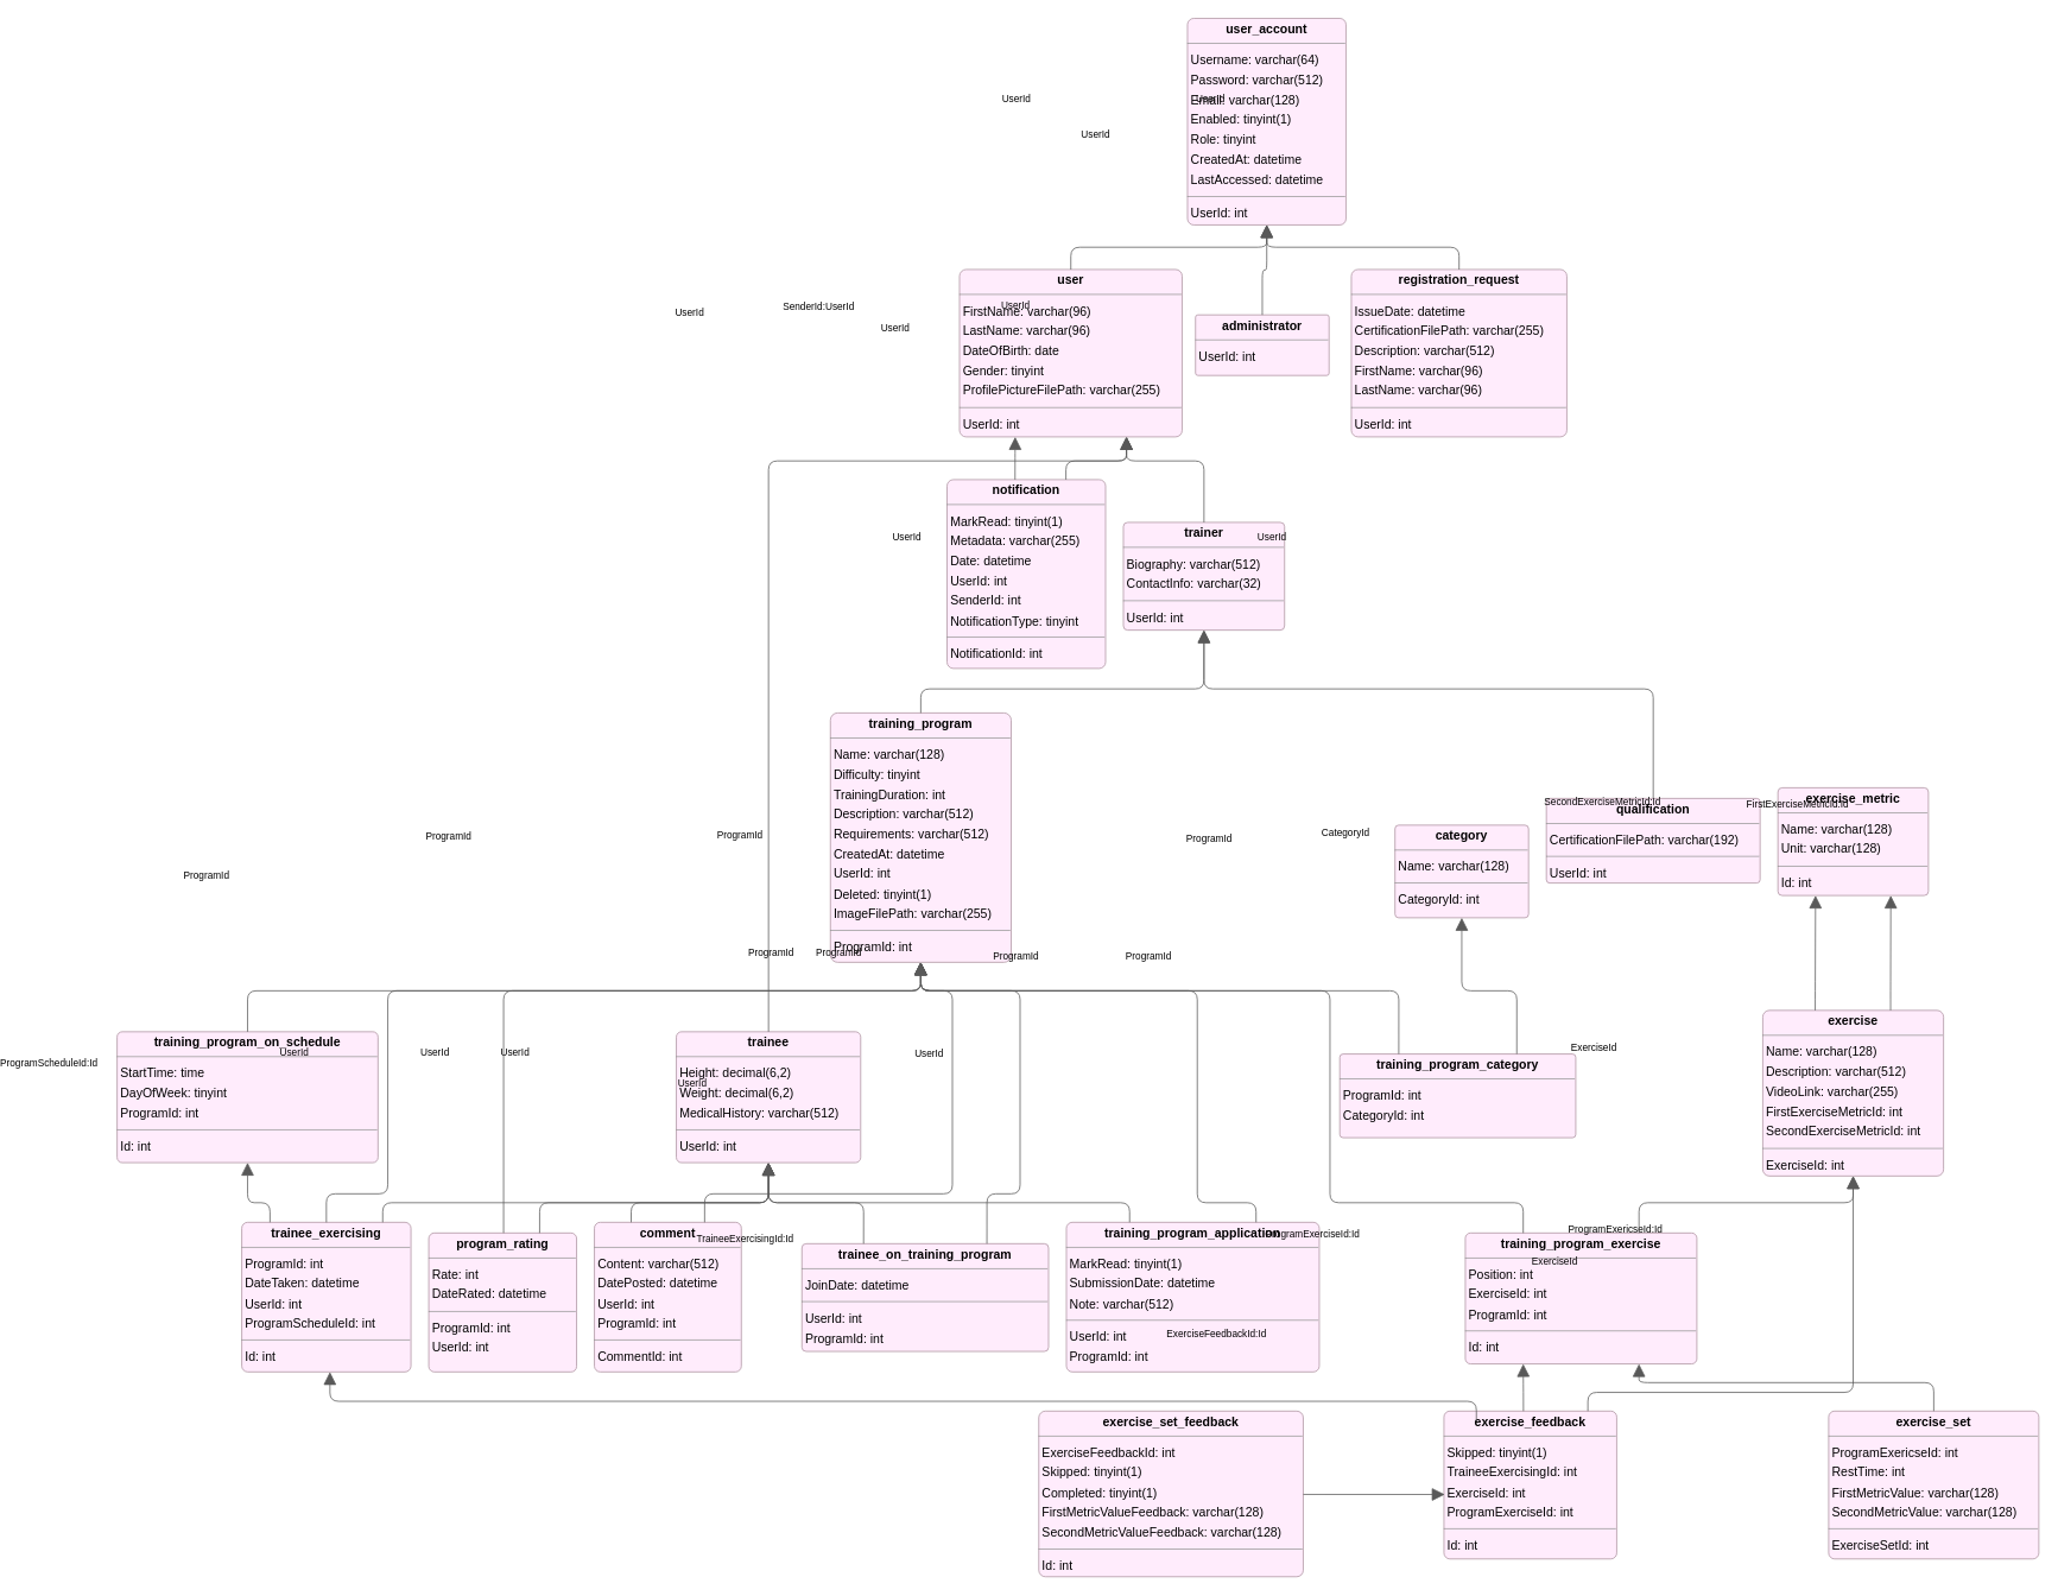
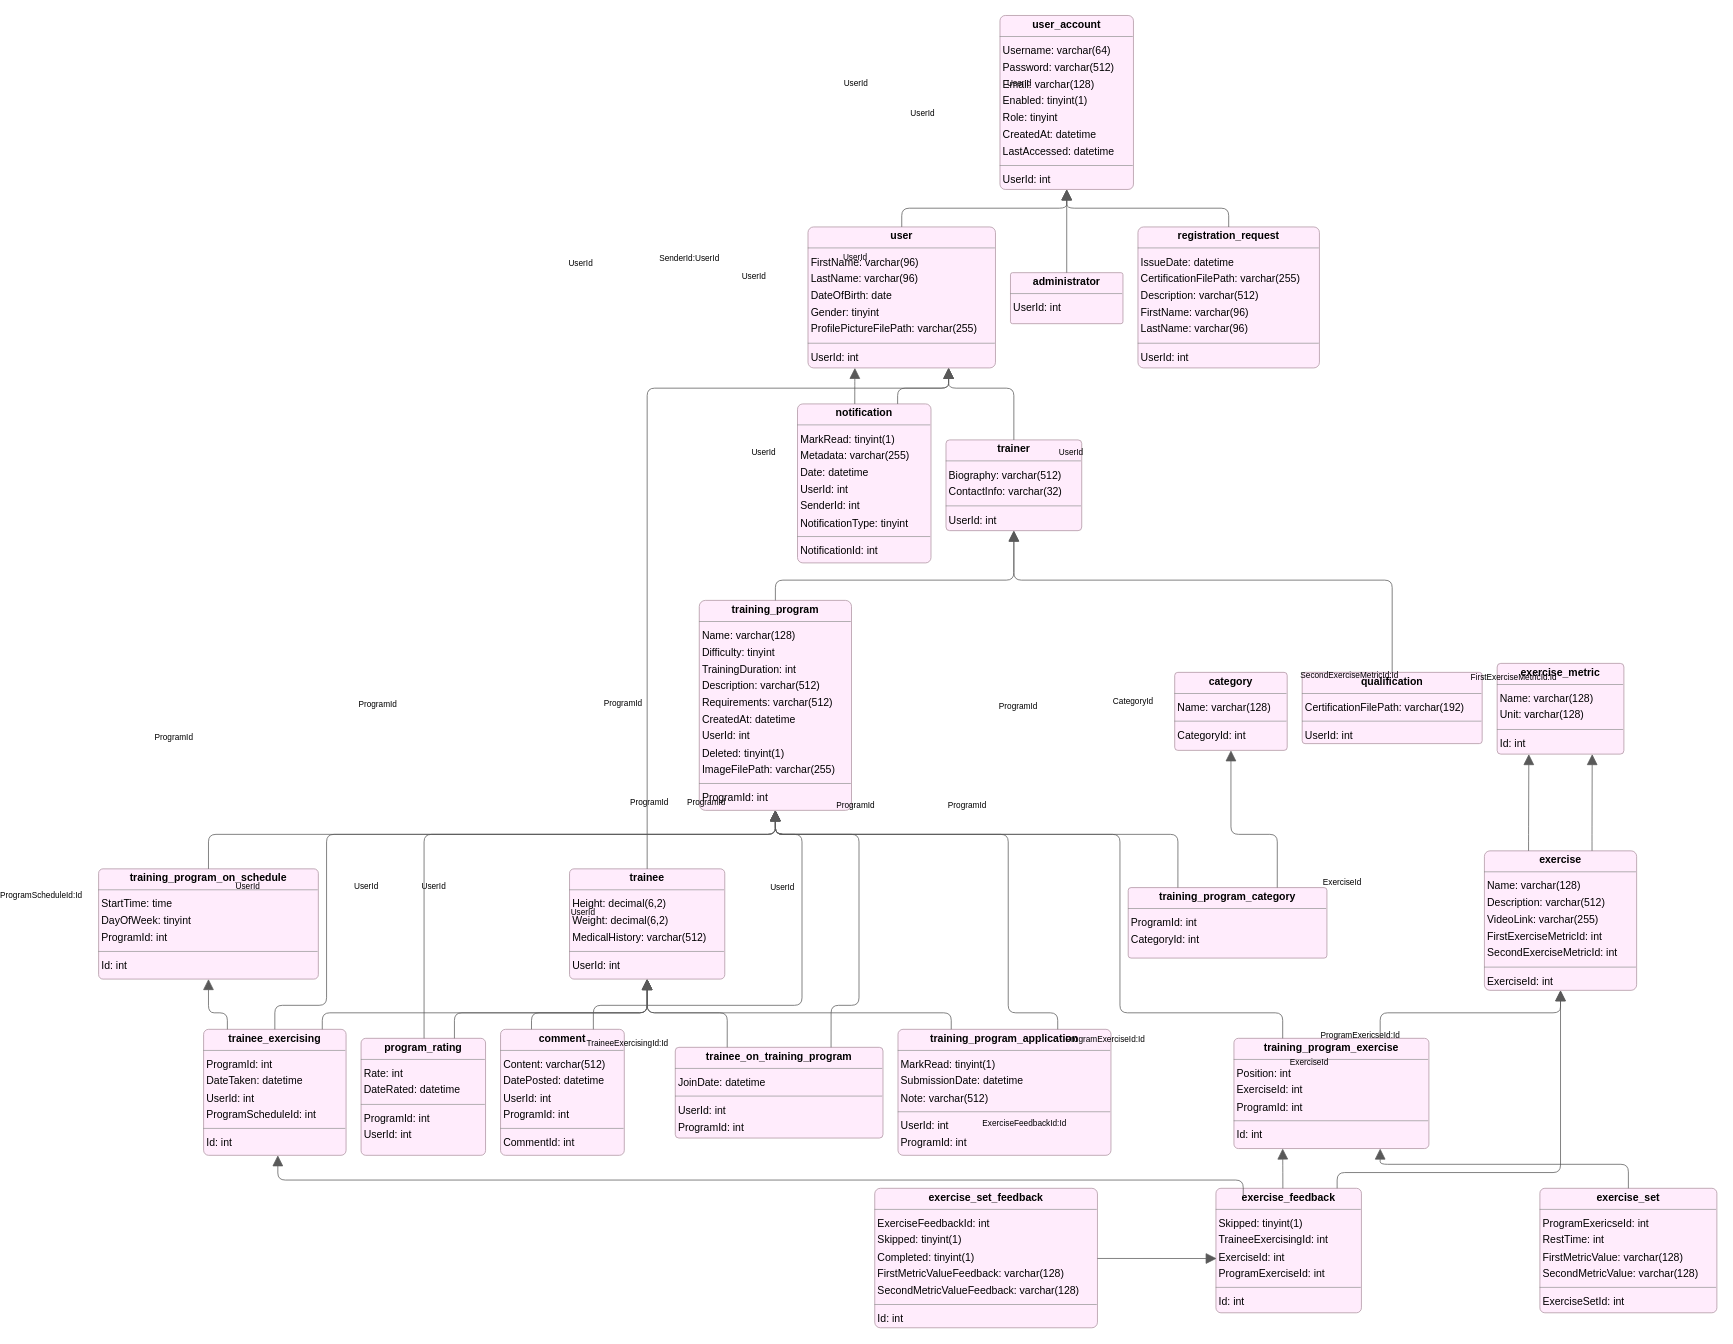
- <mxCell id="2" value="&lt;p style=&quot;margin:0px;margin-top:4px;text-align:center;&quot;&gt;&lt;b&gt;administrator&lt;/b&gt;&lt;/p&gt;&lt;hr size=&quot;1&quot;/&gt;&lt;p style=&quot;margin:0 0 0 4px;line-height:1.6;&quot;&gt; UserId: int&lt;/p&gt;" style="verticalAlign=top;align=left;overflow=fill;fontSize=14;fontFamily=Helvetica;html=1;rounded=1;shadow=0;comic=0;labelBackgroundColor=none;strokeWidth=1;fillColor=#ffecfc;strokeColor=#AD93A0;arcSize=4;fontColor=default;" parent="1" vertex="1"><mxGeometry x="1231" y="353" width="150" height="68" as="geometry" /></mxCell>
+ <mxCell id="2" value="&lt;p style=&quot;margin:0px;margin-top:4px;text-align:center;&quot;&gt;&lt;b&gt;administrator&lt;/b&gt;&lt;/p&gt;&lt;hr size=&quot;1&quot;/&gt;&lt;p style=&quot;margin:0 0 0 4px;line-height:1.6;&quot;&gt; UserId: int&lt;/p&gt;" style="verticalAlign=top;align=left;overflow=fill;fontSize=14;fontFamily=Helvetica;html=1;rounded=1;shadow=0;comic=0;labelBackgroundColor=none;strokeWidth=1;fillColor=#ffecfc;strokeColor=#AD93A0;arcSize=4;fontColor=default;" parent="1" vertex="1"><mxGeometry x="1236" y="363" width="150" height="68" as="geometry" /></mxCell>
- <mxCell id="3" value="&lt;p style=&quot;margin:0px;margin-top:4px;text-align:center;&quot;&gt;&lt;b&gt;category&lt;/b&gt;&lt;/p&gt;&lt;hr size=&quot;1&quot;/&gt;&lt;p style=&quot;margin:0 0 0 4px;line-height:1.6;&quot;&gt; Name: varchar(128)&lt;/p&gt;&lt;hr size=&quot;1&quot;/&gt;&lt;p style=&quot;margin:0 0 0 4px;line-height:1.6;&quot;&gt; CategoryId: int&lt;/p&gt;" style="verticalAlign=top;align=left;overflow=fill;fontSize=14;fontFamily=Helvetica;html=1;rounded=1;shadow=0;comic=0;labelBackgroundColor=none;strokeWidth=1;fillColor=#ffecfc;strokeColor=#AD93A0;arcSize=4;fontColor=default;" parent="1" vertex="1"><mxGeometry x="1455" y="926" width="150" height="104" as="geometry" /></mxCell>
+ <mxCell id="3" value="&lt;p style=&quot;margin:0px;margin-top:4px;text-align:center;&quot;&gt;&lt;b&gt;category&lt;/b&gt;&lt;/p&gt;&lt;hr size=&quot;1&quot;/&gt;&lt;p style=&quot;margin:0 0 0 4px;line-height:1.6;&quot;&gt; Name: varchar(128)&lt;/p&gt;&lt;hr size=&quot;1&quot;/&gt;&lt;p style=&quot;margin:0 0 0 4px;line-height:1.6;&quot;&gt; CategoryId: int&lt;/p&gt;" style="verticalAlign=top;align=left;overflow=fill;fontSize=14;fontFamily=Helvetica;html=1;rounded=1;shadow=0;comic=0;labelBackgroundColor=none;strokeWidth=1;fillColor=#ffecfc;strokeColor=#AD93A0;arcSize=4;fontColor=default;" parent="1" vertex="1"><mxGeometry x="1455" y="896" width="150" height="104" as="geometry" /></mxCell>
